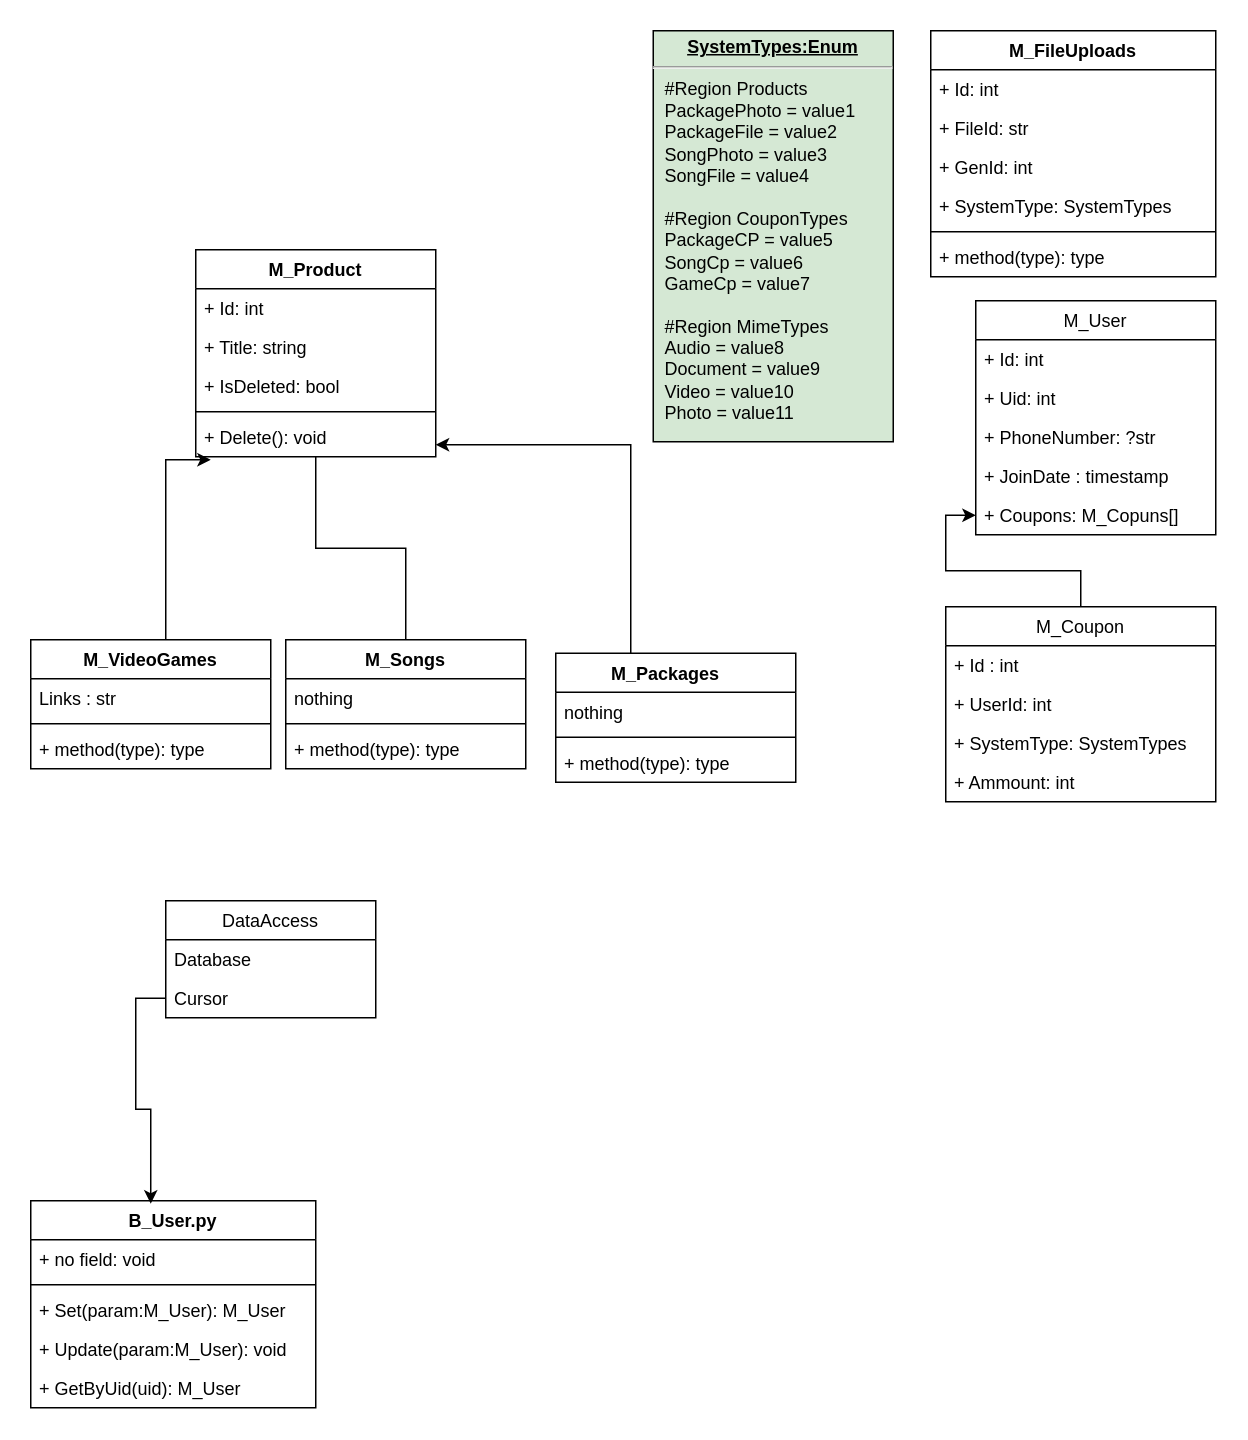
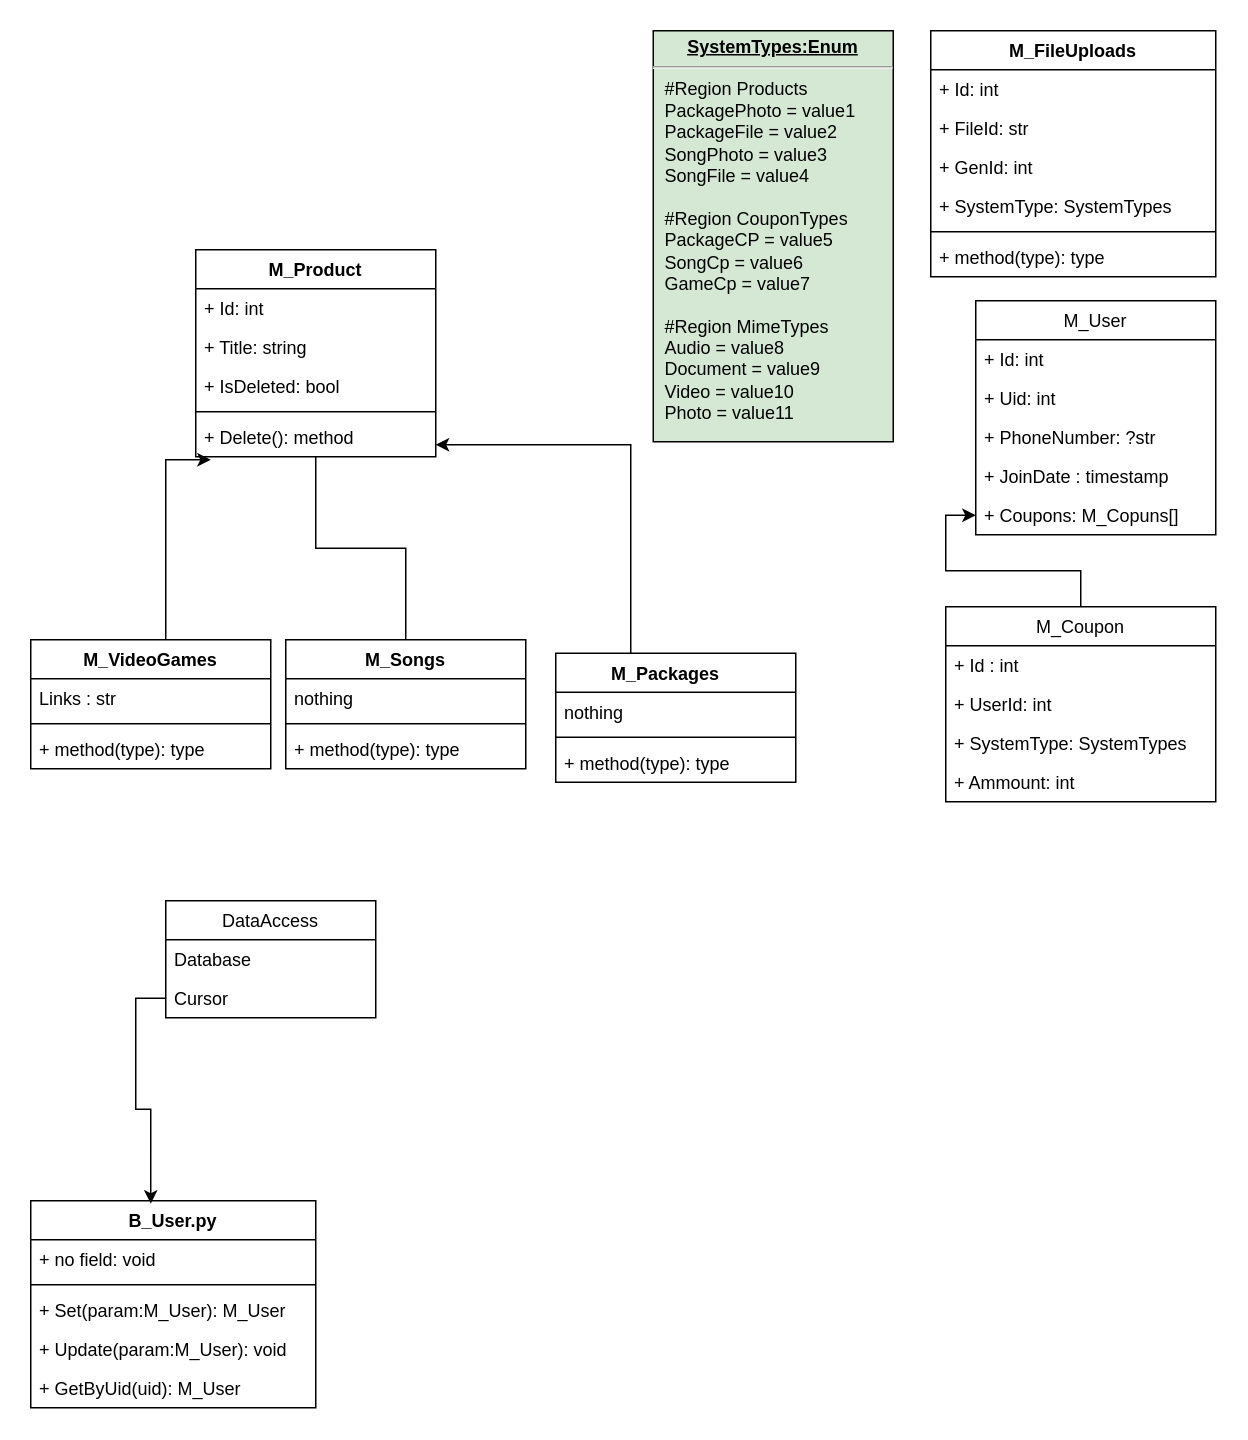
- <mxCell id="7" value="+ Delete(): void" style="text;strokeColor=none;fillColor=none;align=left;verticalAlign=top;spacingLeft=4;spacingRight=4;overflow=hidden;rotatable=0;points=[[0,0.5],[1,0.5]];portConstraint=eastwest;" parent="2" vertex="1"><mxGeometry y="112" width="160" height="26" as="geometry" /></mxCell>
+ <mxCell id="7" value="+ Delete(): method" style="text;strokeColor=none;fillColor=none;align=left;verticalAlign=top;spacingLeft=4;spacingRight=4;overflow=hidden;rotatable=0;points=[[0,0.5],[1,0.5]];portConstraint=eastwest;" parent="2" vertex="1"><mxGeometry y="112" width="160" height="26" as="geometry" /></mxCell>
